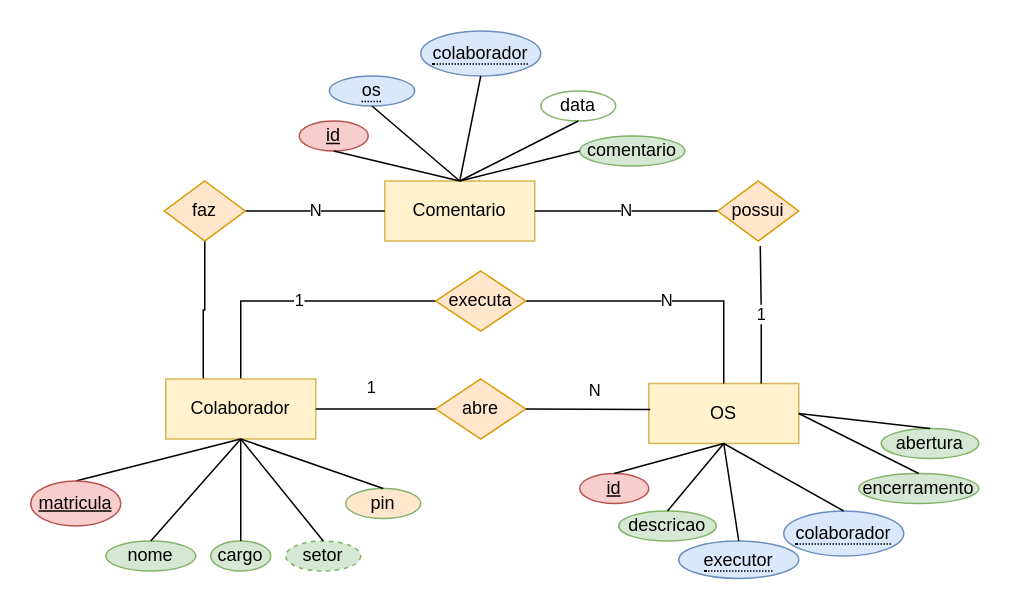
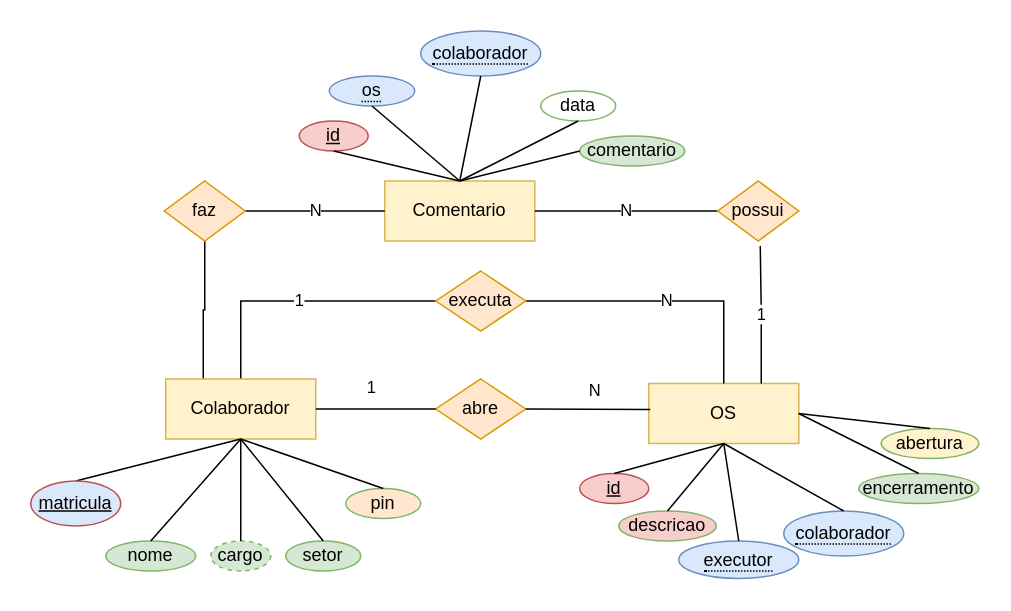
- <mxCell id="17" value="abertura" style="ellipse;whiteSpace=wrap;html=1;align=center;fillColor=#d5e8d4;strokeColor=#82b366;" vertex="1" parent="1"><mxGeometry x="587" y="285" width="65" height="20" as="geometry" /></mxCell>
+ <mxCell id="17" value="abertura" style="ellipse;whiteSpace=wrap;html=1;align=center;fillColor=#fff2cc;strokeColor=#82b366;" vertex="1" parent="1"><mxGeometry x="587" y="285" width="65" height="20" as="geometry" /></mxCell>
- <mxCell id="8" value="matricula" style="ellipse;whiteSpace=wrap;html=1;align=center;fontStyle=4;fillColor=#f8cecc;strokeColor=#b85450;" vertex="1" parent="1"><mxGeometry x="20" y="320" width="60" height="30" as="geometry" /></mxCell>
+ <mxCell id="8" value="matricula" style="ellipse;whiteSpace=wrap;html=1;align=center;fontStyle=4;fillColor=#dae8fc;strokeColor=#b85450;" vertex="1" parent="1"><mxGeometry x="20" y="320" width="60" height="30" as="geometry" /></mxCell>
- <mxCell id="14" value="descricao" style="ellipse;whiteSpace=wrap;html=1;align=center;fillColor=#d5e8d4;strokeColor=#82b366;" vertex="1" parent="1"><mxGeometry x="412" y="340" width="65" height="20" as="geometry" /></mxCell>
+ <mxCell id="14" value="descricao" style="ellipse;whiteSpace=wrap;html=1;align=center;fillColor=#f8cecc;strokeColor=#82b366;" vertex="1" parent="1"><mxGeometry x="412" y="340" width="65" height="20" as="geometry" /></mxCell>
- <mxCell id="10" value="cargo" style="ellipse;whiteSpace=wrap;html=1;align=center;fillColor=#d5e8d4;strokeColor=#82b366;" vertex="1" parent="1"><mxGeometry x="140" y="360" width="40" height="20" as="geometry" /></mxCell>
+ <mxCell id="10" value="cargo" style="ellipse;whiteSpace=wrap;html=1;align=center;fillColor=#d5e8d4;strokeColor=#82b366;dashed=1;" vertex="1" parent="1"><mxGeometry x="140" y="360" width="40" height="20" as="geometry" /></mxCell>
- <mxCell id="11" value="setor" style="ellipse;whiteSpace=wrap;html=1;align=center;fillColor=#d5e8d4;strokeColor=#82b366;dashed=1;" vertex="1" parent="1"><mxGeometry x="190" y="360" width="50" height="20" as="geometry" /></mxCell>
+ <mxCell id="11" value="setor" style="ellipse;whiteSpace=wrap;html=1;align=center;fillColor=#d5e8d4;strokeColor=#82b366;" vertex="1" parent="1"><mxGeometry x="190" y="360" width="50" height="20" as="geometry" /></mxCell>
